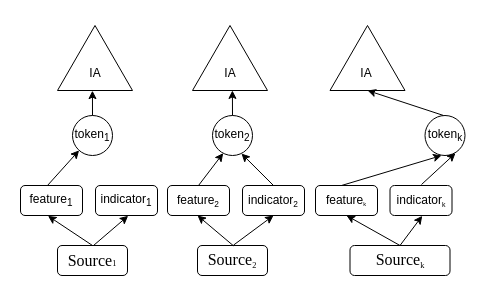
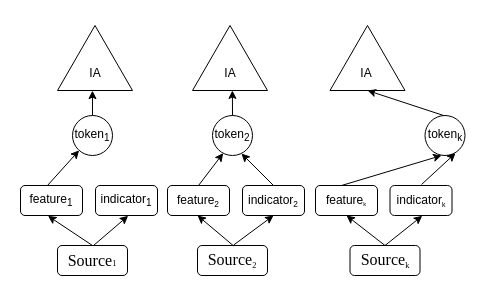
- <mxCell id="4" value="&lt;span style=&quot;font-family: &amp;#34;times new roman&amp;#34; , serif ; font-size: 16px&quot;&gt;Source&lt;/span&gt;&lt;span style=&quot;font-family: &amp;#34;times new roman&amp;#34; , serif ; font-size: 10px&quot;&gt;&lt;sub&gt;k&lt;/sub&gt;&lt;/span&gt;" style="rounded=1;whiteSpace=wrap;html=1;" parent="1" vertex="1"><mxGeometry x="349.5" y="245" width="100" height="30" as="geometry" /></mxCell>
+ <mxCell id="4" value="&lt;span style=&quot;font-family: &amp;#34;times new roman&amp;#34; , serif ; font-size: 16px&quot;&gt;Source&lt;/span&gt;&lt;span style=&quot;font-family: &amp;#34;times new roman&amp;#34; , serif ; font-size: 10px&quot;&gt;&lt;sub&gt;k&lt;/sub&gt;&lt;/span&gt;" style="rounded=1;whiteSpace=wrap;html=1;" parent="1" vertex="1"><mxGeometry x="349.5" y="245" width="70" height="30" as="geometry" /></mxCell>
